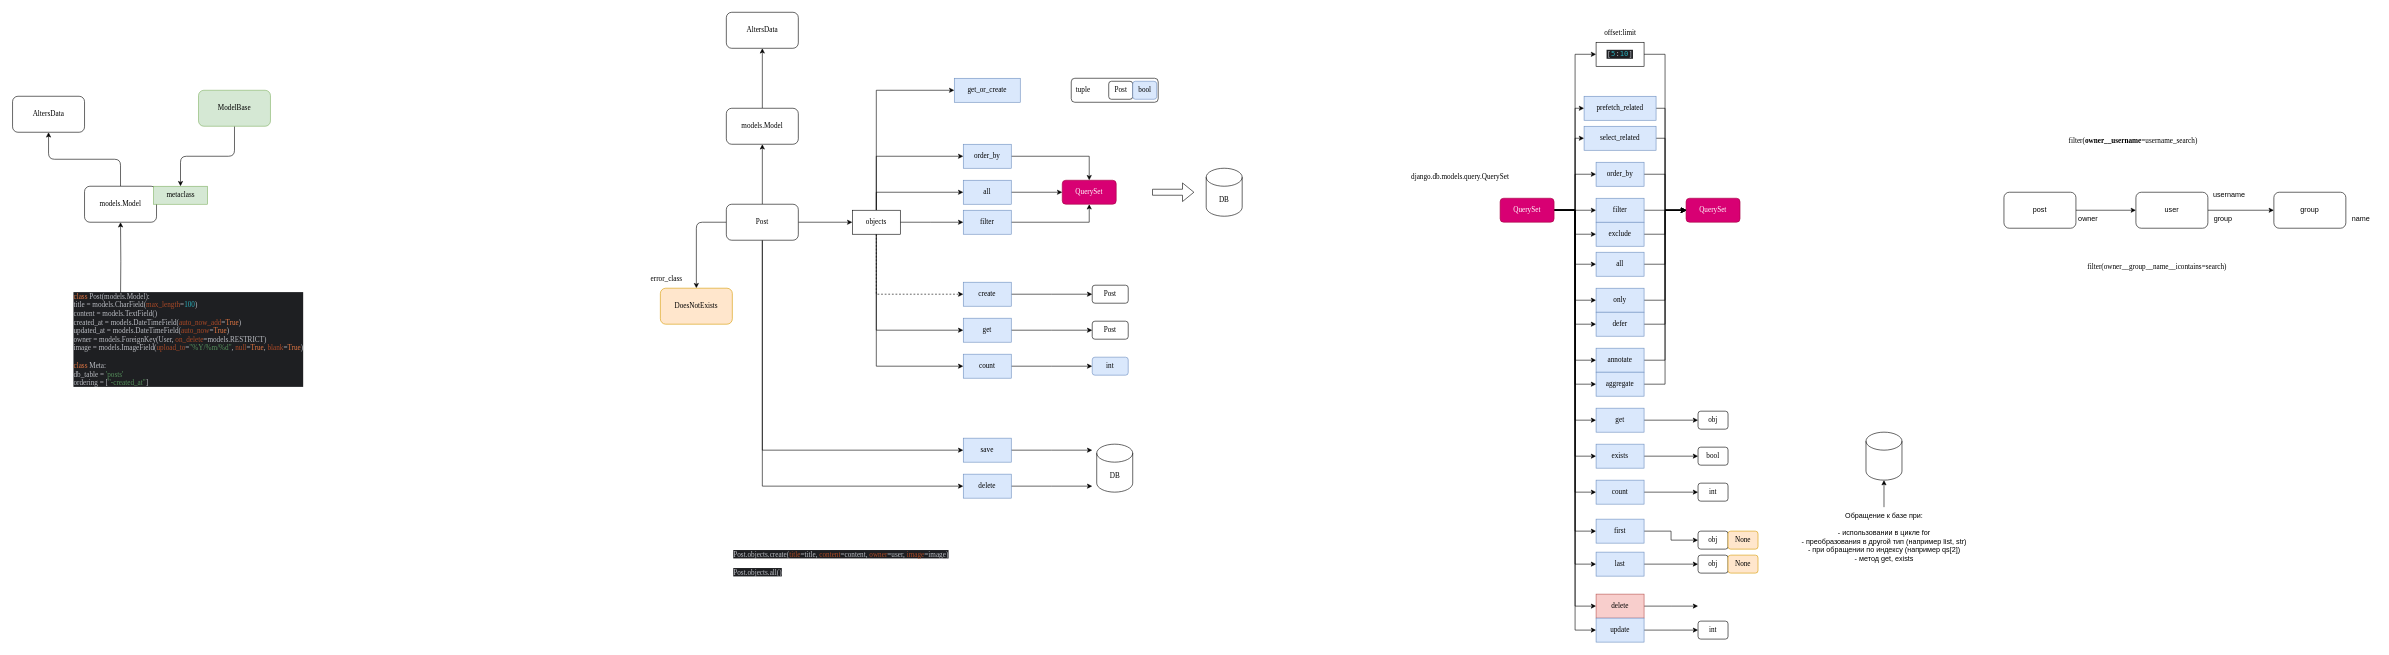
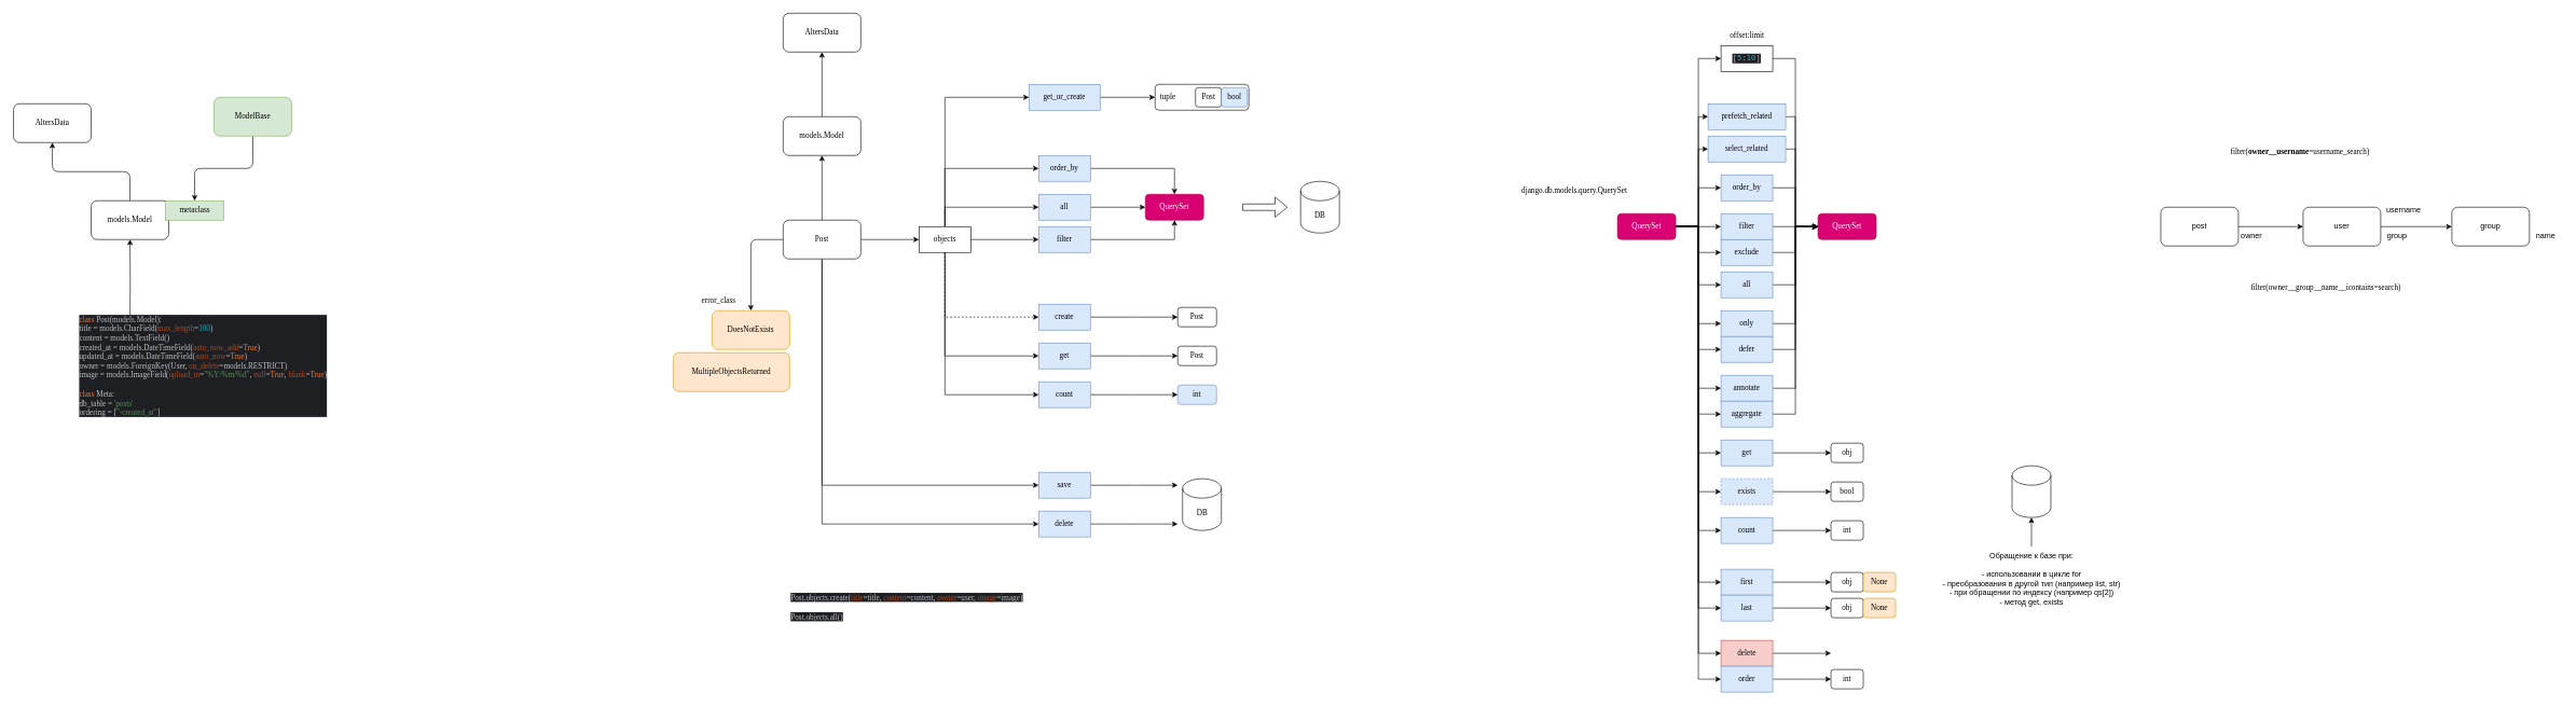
+ <mxCell id="47" style="edgeStyle=orthogonalEdgeStyle;rounded=0;orthogonalLoop=1;jettySize=auto;html=1;fontFamily=Lucida Console;" edge="1" parent="1" source="48" target="49"><mxGeometry relative="1" as="geometry" /></mxCell>
+ <mxCell id="99" value="MultipleObjectsReturned" style="rounded=1;whiteSpace=wrap;fillColor=#ffe6cc;strokeColor=#d79b00;html=1;fontFamily=Lucida Console;" vertex="1" parent="1"><mxGeometry x="1040" y="545" width="180" height="60" as="geometry" /></mxCell>
- <mxCell id="107" value="exists" style="rounded=0;whiteSpace=wrap;html=1;fillColor=#dae8fc;strokeColor=#6c8ebf;fontFamily=Lucida Console;" vertex="1" parent="1"><mxGeometry x="2660" y="740" width="80" height="40" as="geometry" /></mxCell>
+ <mxCell id="107" value="exists" style="rounded=0;whiteSpace=wrap;html=1;fillColor=#dae8fc;strokeColor=#6c8ebf;fontFamily=Lucida Console;dashed=1;" vertex="1" parent="1"><mxGeometry x="2660" y="740" width="80" height="40" as="geometry" /></mxCell>
- <mxCell id="113" value="first" style="rounded=0;whiteSpace=wrap;html=1;fillColor=#dae8fc;strokeColor=#6c8ebf;fontFamily=Lucida Console;" vertex="1" parent="1"><mxGeometry x="2660" y="865" width="80" height="40" as="geometry" /></mxCell>
+ <mxCell id="113" value="first" style="rounded=0;whiteSpace=wrap;html=1;fillColor=#dae8fc;strokeColor=#6c8ebf;fontFamily=Lucida Console;" vertex="1" parent="1"><mxGeometry x="2660" y="880" width="80" height="40" as="geometry" /></mxCell>
- <mxCell id="123" value="update" style="rounded=0;whiteSpace=wrap;html=1;fillColor=#dae8fc;strokeColor=#6c8ebf;fontFamily=Lucida Console;" vertex="1" parent="1"><mxGeometry x="2660" y="1030" width="80" height="40" as="geometry" /></mxCell>
+ <mxCell id="123" value="order" style="rounded=0;whiteSpace=wrap;html=1;fillColor=#dae8fc;strokeColor=#6c8ebf;fontFamily=Lucida Console;" vertex="1" parent="1"><mxGeometry x="2660" y="1030" width="80" height="40" as="geometry" /></mxCell>
